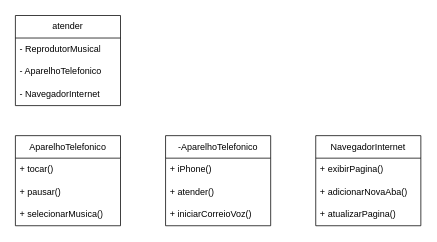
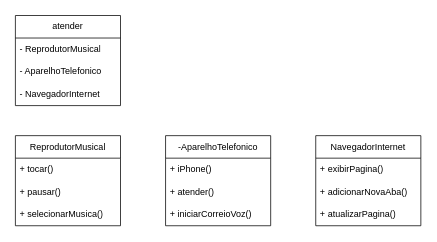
- <mxCell id="6" value="AparelhoTelefonico" style="swimlane;fontStyle=0;childLayout=stackLayout;horizontal=1;startSize=30;horizontalStack=0;resizeParent=1;resizeParentMax=0;resizeLast=0;collapsible=1;marginBottom=0;whiteSpace=wrap;html=1;" vertex="1" parent="1"><mxGeometry x="20" y="180" width="140" height="120" as="geometry" /></mxCell>
+ <mxCell id="6" value="ReprodutorMusical" style="swimlane;fontStyle=0;childLayout=stackLayout;horizontal=1;startSize=30;horizontalStack=0;resizeParent=1;resizeParentMax=0;resizeLast=0;collapsible=1;marginBottom=0;whiteSpace=wrap;html=1;" vertex="1" parent="1"><mxGeometry x="20" y="180" width="140" height="120" as="geometry" /></mxCell>
